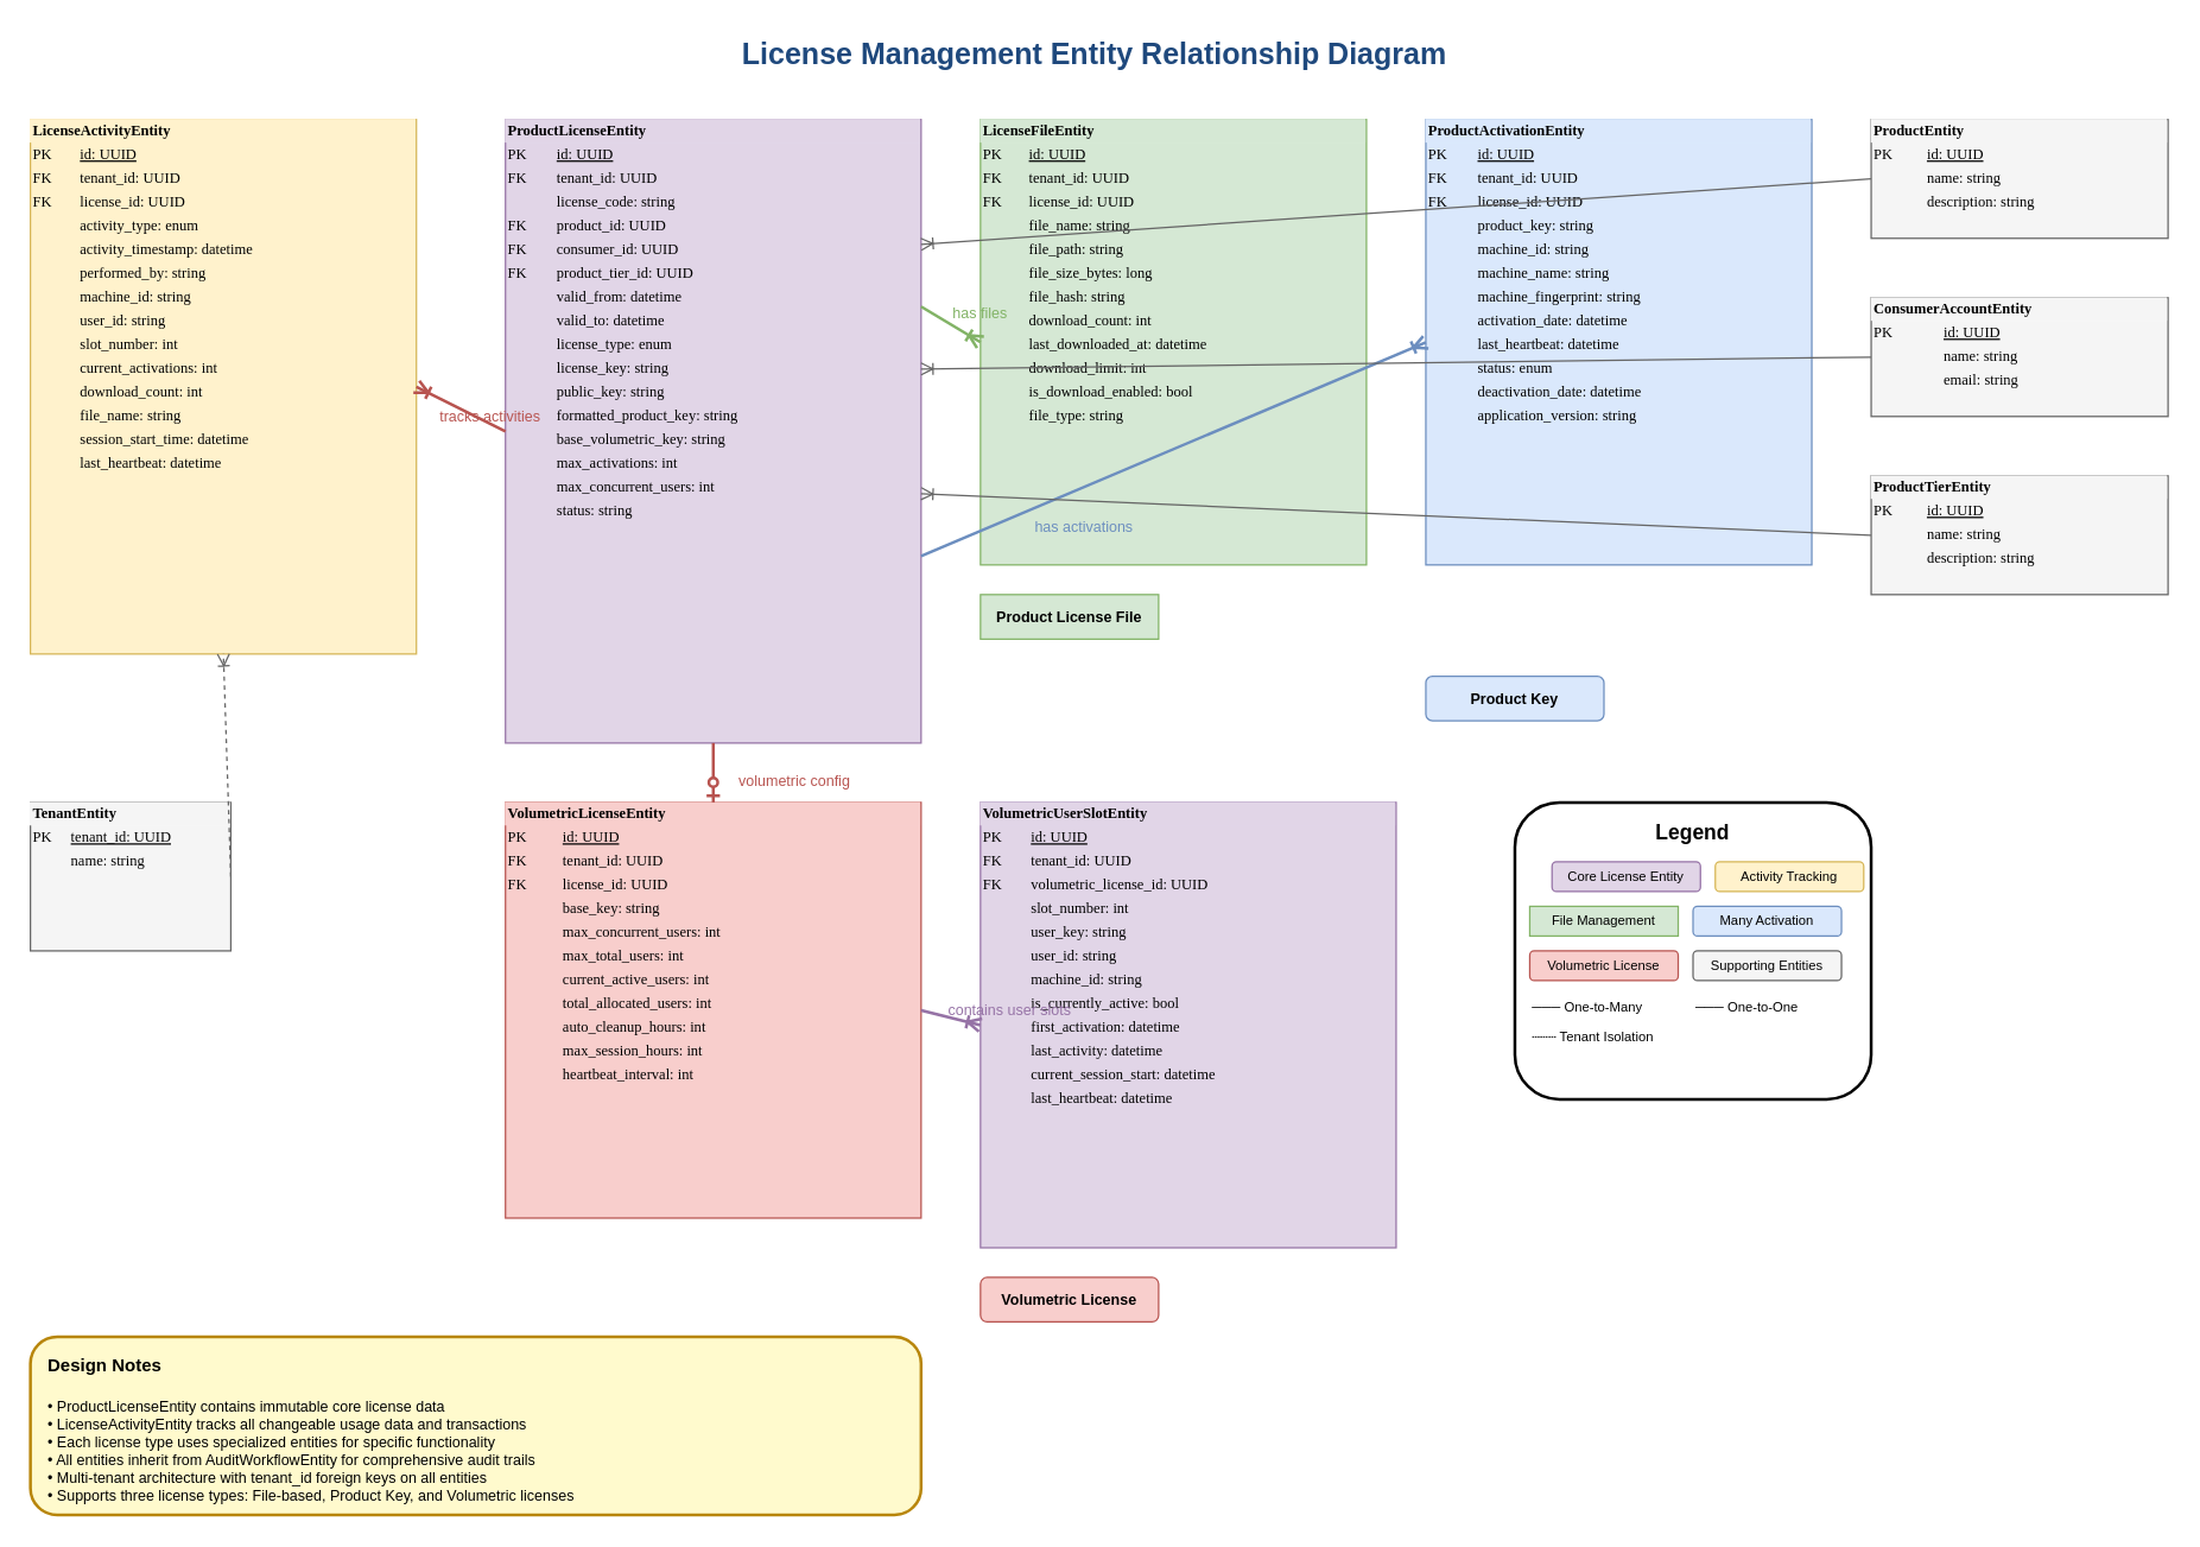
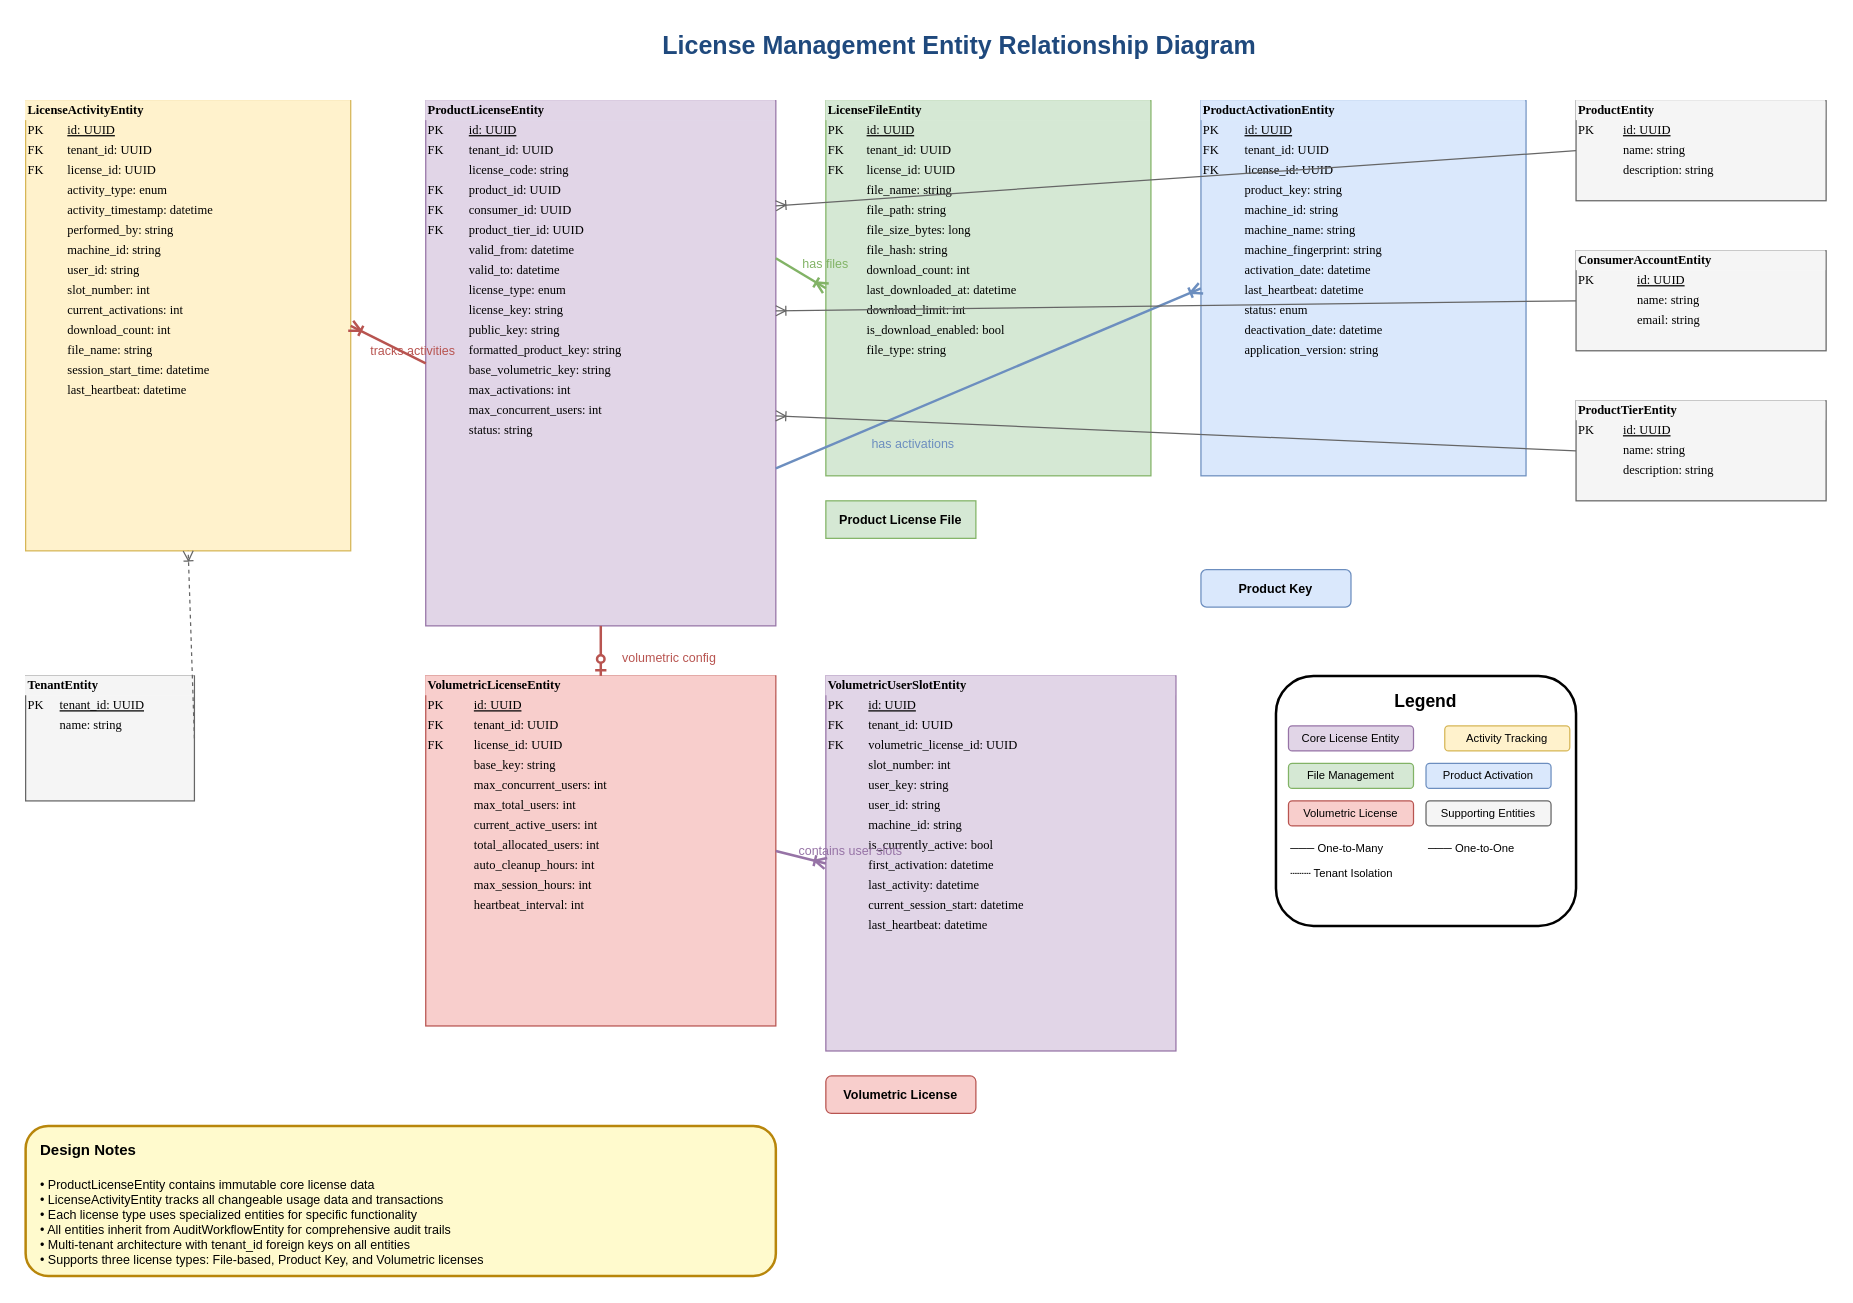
- <mxCell id="2" value="License Management Entity Relationship Diagram" style="text;html=1;strokeColor=none;fillColor=none;align=center;verticalAlign=middle;whiteSpace=wrap;rounded=0;fontSize=20;fontStyle=1;fontColor=#1f497d;" vertex="1" parent="1"><mxGeometry x="430" y="20" width="614" height="30" as="geometry" /></mxCell>
+ <mxCell id="2" value="License Management Entity Relationship Diagram" style="text;html=1;strokeColor=none;fillColor=none;align=center;verticalAlign=middle;whiteSpace=wrap;rounded=0;fontSize=20;fontStyle=1;fontColor=#1f497d;" vertex="1" parent="1"><mxGeometry x="460" y="20" width="614" height="30" as="geometry" /></mxCell>
- <mxCell id="32" value="Core License Entity" style="rounded=1;whiteSpace=wrap;html=1;fontSize=9;fillColor=#e1d5e7;strokeColor=#9673a6;" vertex="1" parent="1"><mxGeometry x="1045" y="580" width="100" height="20" as="geometry" /></mxCell>
+ <mxCell id="32" value="Core License Entity" style="rounded=1;whiteSpace=wrap;html=1;fontSize=9;fillColor=#e1d5e7;strokeColor=#9673a6;" vertex="1" parent="1"><mxGeometry x="1030" y="580" width="100" height="20" as="geometry" /></mxCell>
- <mxCell id="34" value="File Management" style="whiteSpace=wrap;html=1;fontSize=9;fillColor=#d5e8d4;strokeColor=#82b366;rounded=0;" vertex="1" parent="1"><mxGeometry x="1030" y="610" width="100" height="20" as="geometry" /></mxCell>
+ <mxCell id="34" value="File Management" style="rounded=1;whiteSpace=wrap;html=1;fontSize=9;fillColor=#d5e8d4;strokeColor=#82b366;" vertex="1" parent="1"><mxGeometry x="1030" y="610" width="100" height="20" as="geometry" /></mxCell>
- <mxCell id="35" value="Many Activation" style="rounded=1;whiteSpace=wrap;html=1;fontSize=9;fillColor=#dae8fc;strokeColor=#6c8ebf;" vertex="1" parent="1"><mxGeometry x="1140" y="610" width="100" height="20" as="geometry" /></mxCell>
+ <mxCell id="35" value="Product Activation" style="rounded=1;whiteSpace=wrap;html=1;fontSize=9;fillColor=#dae8fc;strokeColor=#6c8ebf;" vertex="1" parent="1"><mxGeometry x="1140" y="610" width="100" height="20" as="geometry" /></mxCell>
